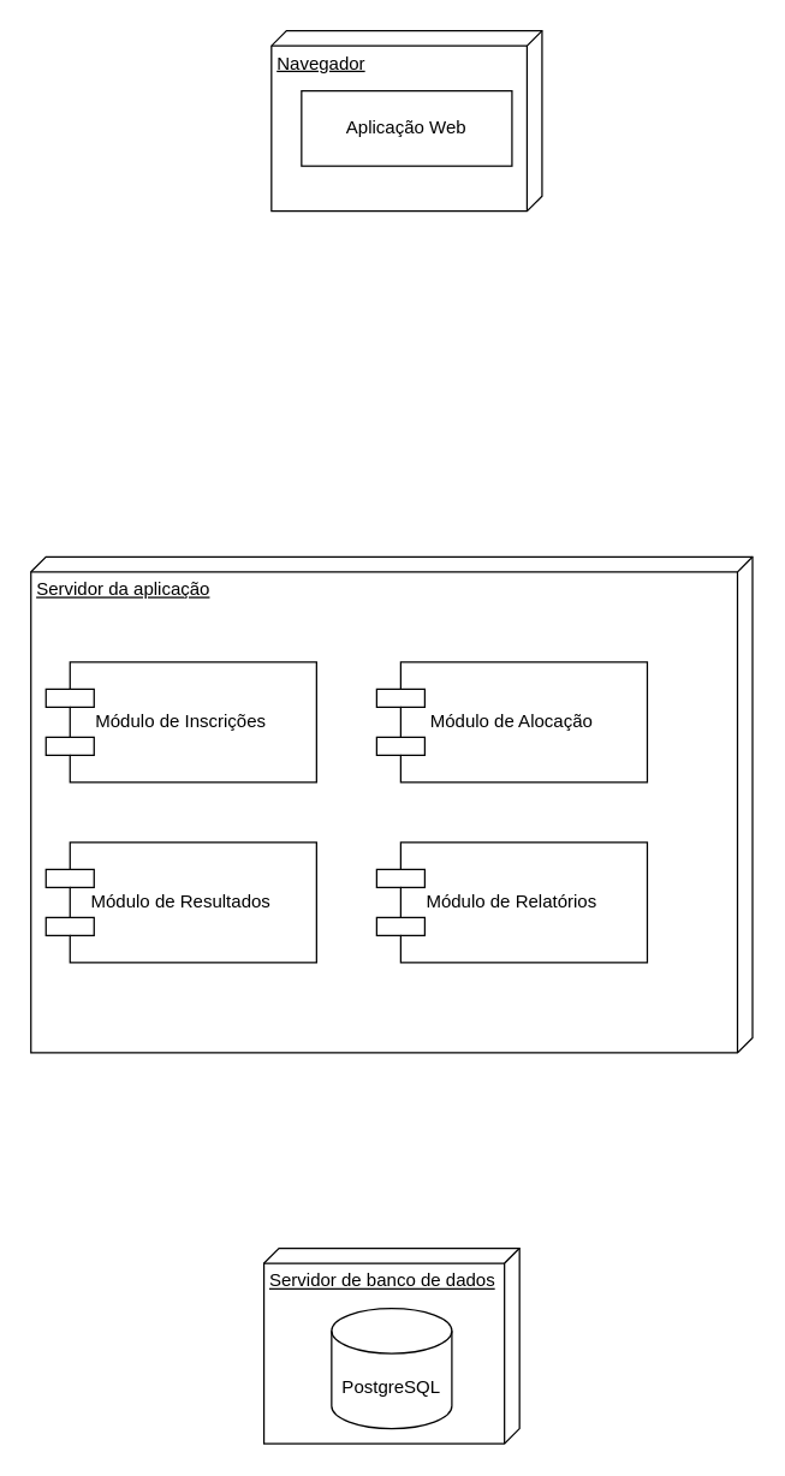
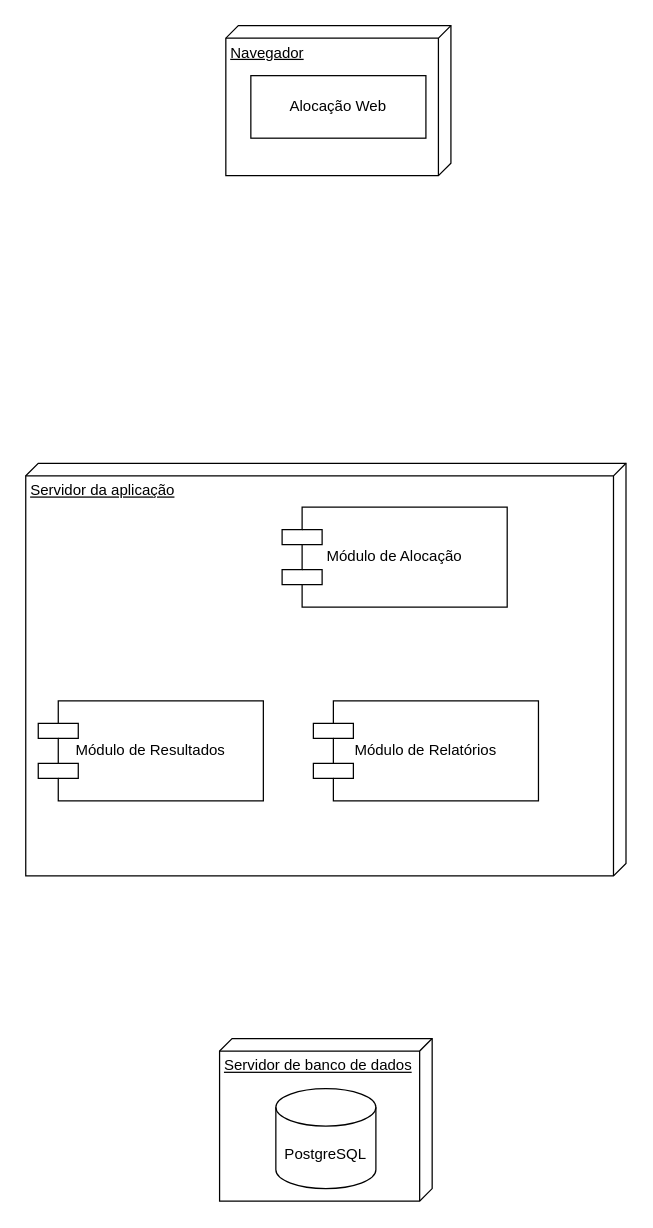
- <mxCell id="3" value="Aplicação Web" style="html=1;dropTarget=0;whiteSpace=wrap;" vertex="1" parent="1"><mxGeometry x="200" y="60" width="140" height="50" as="geometry" /></mxCell>
+ <mxCell id="3" value="Alocação Web" style="html=1;dropTarget=0;whiteSpace=wrap;" vertex="1" parent="1"><mxGeometry x="200" y="60" width="140" height="50" as="geometry" /></mxCell>
- <mxCell id="5" value="Módulo de Inscrições" style="shape=component;whiteSpace=wrap;align=center;" vertex="1" parent="1"><mxGeometry x="30" y="440" width="180" height="80" as="geometry" /></mxCell>
- <mxCell id="6" value="Módulo de Alocação" style="shape=component;whiteSpace=wrap;align=center;" vertex="1" parent="1"><mxGeometry x="250" y="440" width="180" height="80" as="geometry" /></mxCell>
+ <mxCell id="6" value="Módulo de Alocação" style="shape=component;whiteSpace=wrap;align=center;" vertex="1" parent="1"><mxGeometry x="225" y="405" width="180" height="80" as="geometry" /></mxCell>
